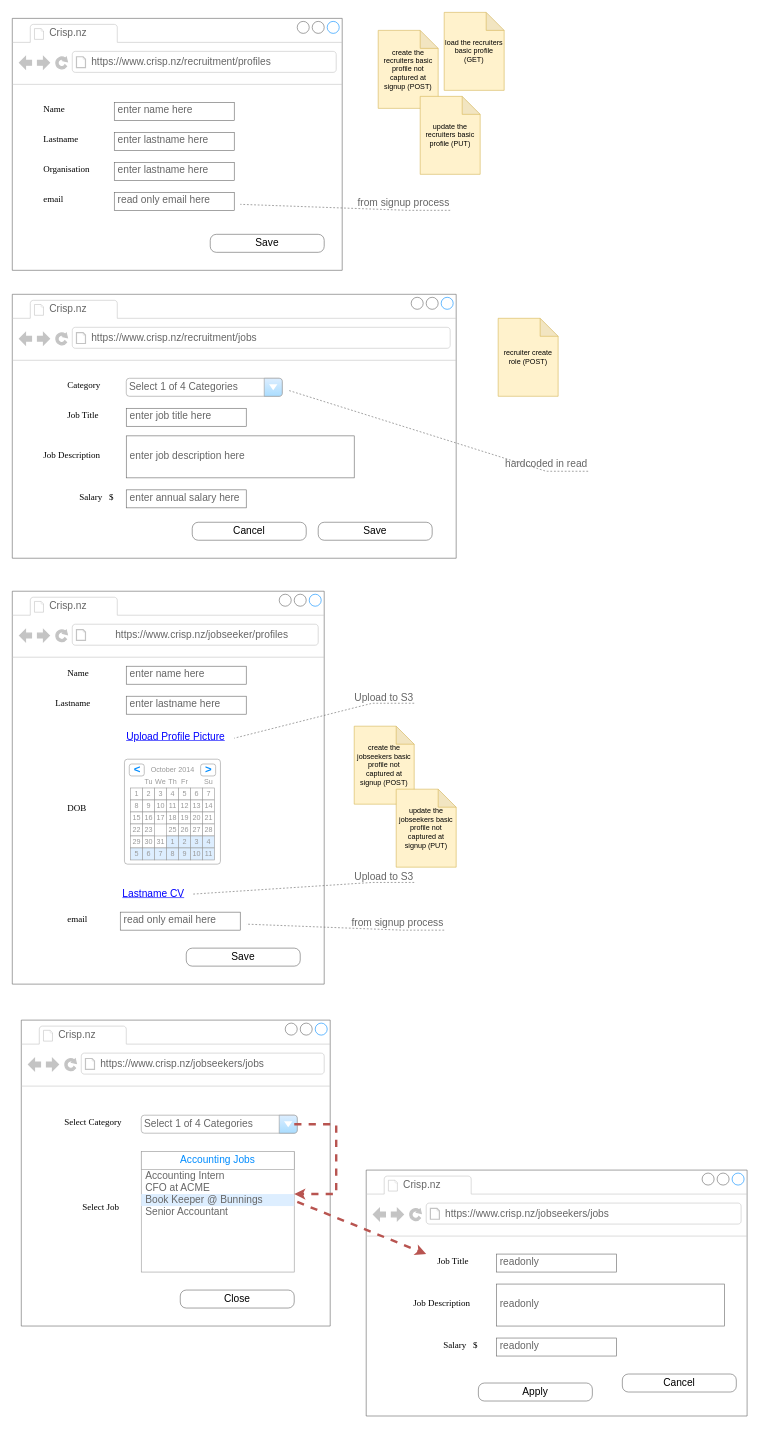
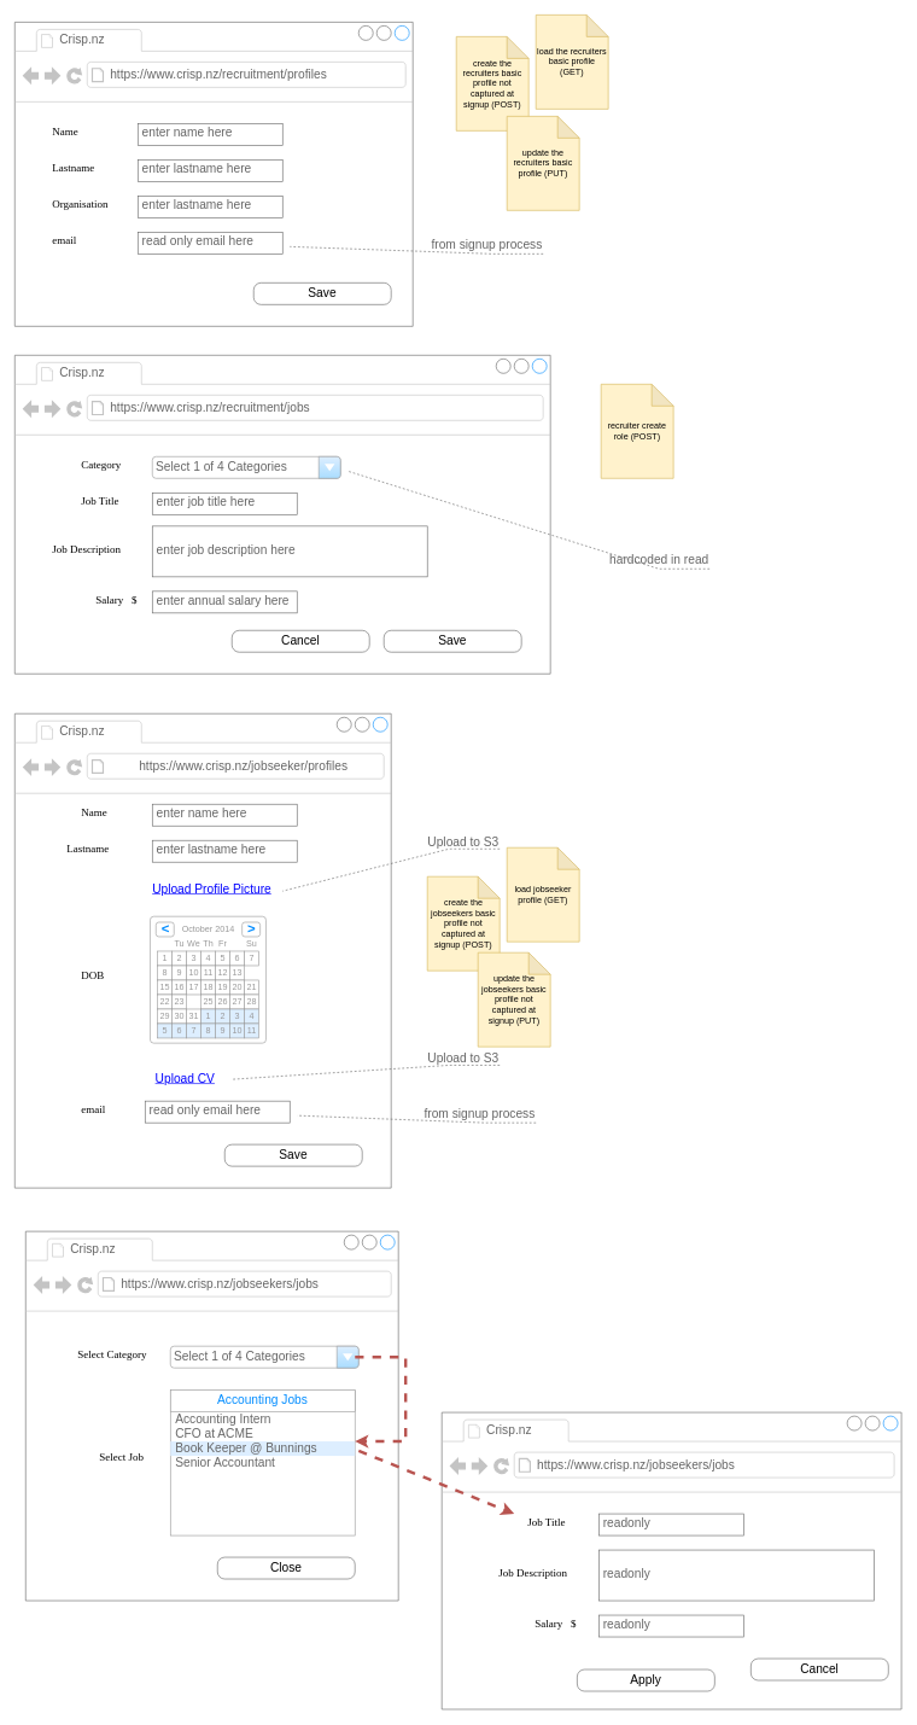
+ <mxCell id="125" value="load jobseeker profile (GET)" style="shape=note;whiteSpace=wrap;html=1;backgroundOutline=1;darkOpacity=0.05;fillColor=#fff2cc;strokeColor=#d6b656;" vertex="1" parent="1"><mxGeometry x="700" y="1170" width="100" height="130" as="geometry" /></mxCell>
- <mxCell id="57" value="14" style="strokeWidth=1;shadow=0;dashed=0;align=center;html=1;shape=mxgraph.mockup.forms.rrect;rSize=0;strokeColor=#999999;fontColor=#999999;" vertex="1" parent="35"><mxGeometry x="130" y="68" width="20" height="20" as="geometry" /></mxCell>
- <mxCell id="85" value="Lastname CV" style="shape=rectangle;strokeColor=none;fillColor=none;linkText=;fontSize=17;fontColor=#0000ff;fontStyle=4;html=1;align=center;" vertex="1" parent="27"><mxGeometry x="160" y="490" width="150" height="30" as="geometry" /></mxCell>
+ <mxCell id="85" value="Upload CV" style="shape=rectangle;strokeColor=none;fillColor=none;linkText=;fontSize=17;fontColor=#0000ff;fontStyle=4;html=1;align=center;" vertex="1" parent="27"><mxGeometry x="160" y="490" width="150" height="30" as="geometry" /></mxCell>
